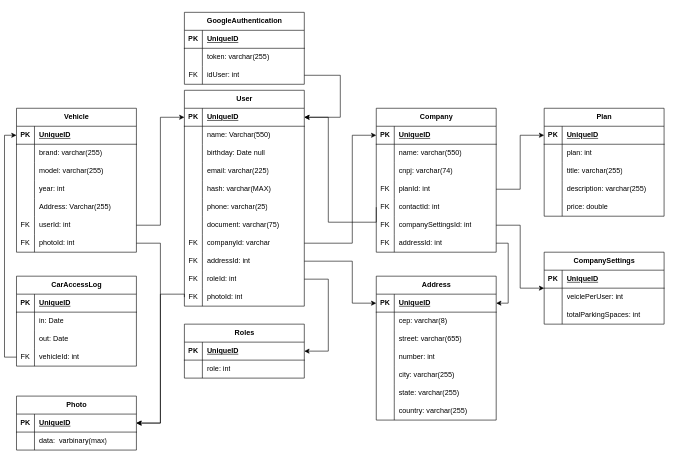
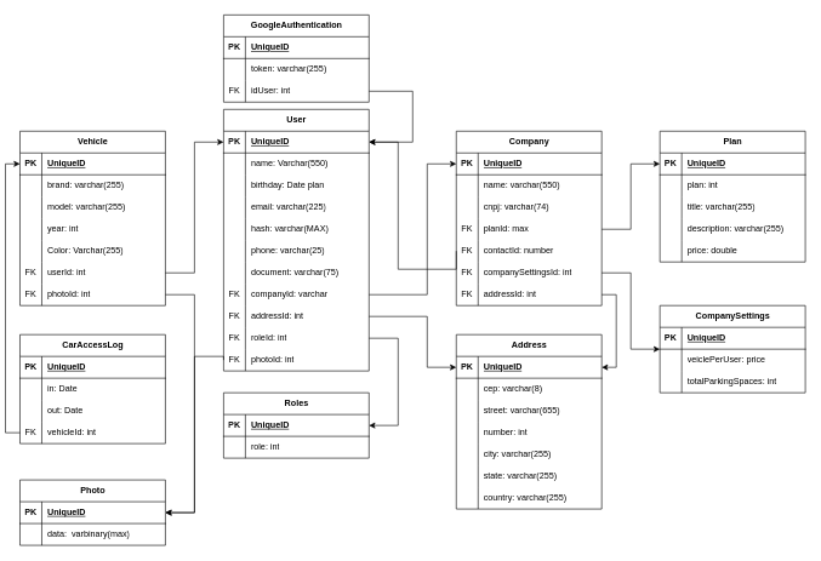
- <mxCell id="33" value="birthday: Date null" style="shape=partialRectangle;connectable=0;fillColor=none;top=0;left=0;bottom=0;right=0;align=left;spacingLeft=6;overflow=hidden;whiteSpace=wrap;html=1;" parent="31" vertex="1"><mxGeometry x="30" width="169.97" height="30" as="geometry"><mxRectangle width="169.97" height="30" as="alternateBounds" /></mxGeometry></mxCell>
+ <mxCell id="33" value="birthday: Date plan" style="shape=partialRectangle;connectable=0;fillColor=none;top=0;left=0;bottom=0;right=0;align=left;spacingLeft=6;overflow=hidden;whiteSpace=wrap;html=1;" parent="31" vertex="1"><mxGeometry x="30" width="169.97" height="30" as="geometry"><mxRectangle width="169.97" height="30" as="alternateBounds" /></mxGeometry></mxCell>
- <mxCell id="14" value="planId: int" style="shape=partialRectangle;connectable=0;fillColor=none;top=0;left=0;bottom=0;right=0;align=left;spacingLeft=6;overflow=hidden;whiteSpace=wrap;html=1;" parent="12" vertex="1"><mxGeometry x="30" width="169.97" height="30" as="geometry"><mxRectangle width="169.97" height="30" as="alternateBounds" /></mxGeometry></mxCell>
+ <mxCell id="14" value="planId: max" style="shape=partialRectangle;connectable=0;fillColor=none;top=0;left=0;bottom=0;right=0;align=left;spacingLeft=6;overflow=hidden;whiteSpace=wrap;html=1;" parent="12" vertex="1"><mxGeometry x="30" width="169.97" height="30" as="geometry"><mxRectangle width="169.97" height="30" as="alternateBounds" /></mxGeometry></mxCell>
- <mxCell id="102" value="Address: Varchar(255)" style="shape=partialRectangle;connectable=0;fillColor=none;top=0;left=0;bottom=0;right=0;align=left;spacingLeft=6;overflow=hidden;whiteSpace=wrap;html=1;" parent="100" vertex="1"><mxGeometry x="30" width="170" height="30" as="geometry"><mxRectangle width="170" height="30" as="alternateBounds" /></mxGeometry></mxCell>
+ <mxCell id="102" value="Color: Varchar(255)" style="shape=partialRectangle;connectable=0;fillColor=none;top=0;left=0;bottom=0;right=0;align=left;spacingLeft=6;overflow=hidden;whiteSpace=wrap;html=1;" parent="100" vertex="1"><mxGeometry x="30" width="170" height="30" as="geometry"><mxRectangle width="170" height="30" as="alternateBounds" /></mxGeometry></mxCell>
- <mxCell id="17" value="c&lt;span style=&quot;background-color: initial;&quot;&gt;ontactId: int&lt;/span&gt;" style="shape=partialRectangle;connectable=0;fillColor=none;top=0;left=0;bottom=0;right=0;align=left;spacingLeft=6;overflow=hidden;whiteSpace=wrap;html=1;" parent="15" vertex="1"><mxGeometry x="30" width="169.97" height="30" as="geometry"><mxRectangle width="169.97" height="30" as="alternateBounds" /></mxGeometry></mxCell>
+ <mxCell id="17" value="c&lt;span style=&quot;background-color: initial;&quot;&gt;ontactId: number&lt;/span&gt;" style="shape=partialRectangle;connectable=0;fillColor=none;top=0;left=0;bottom=0;right=0;align=left;spacingLeft=6;overflow=hidden;whiteSpace=wrap;html=1;" parent="15" vertex="1"><mxGeometry x="30" width="169.97" height="30" as="geometry"><mxRectangle width="169.97" height="30" as="alternateBounds" /></mxGeometry></mxCell>
- <mxCell id="144" value="veiclePerUser: int" style="shape=partialRectangle;connectable=0;fillColor=none;top=0;left=0;bottom=0;right=0;align=left;spacingLeft=6;overflow=hidden;whiteSpace=wrap;html=1;" parent="142" vertex="1"><mxGeometry x="30" width="170.03" height="30" as="geometry"><mxRectangle width="170.03" height="30" as="alternateBounds" /></mxGeometry></mxCell>
+ <mxCell id="144" value="veiclePerUser: price" style="shape=partialRectangle;connectable=0;fillColor=none;top=0;left=0;bottom=0;right=0;align=left;spacingLeft=6;overflow=hidden;whiteSpace=wrap;html=1;" parent="142" vertex="1"><mxGeometry x="30" width="170.03" height="30" as="geometry"><mxRectangle width="170.03" height="30" as="alternateBounds" /></mxGeometry></mxCell>
